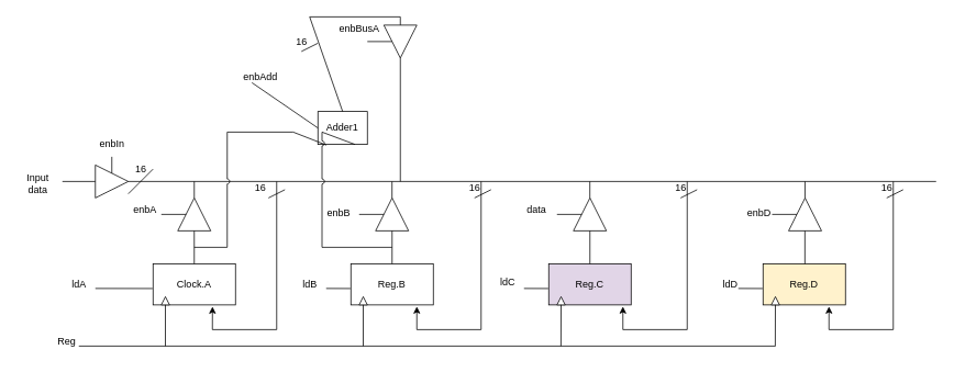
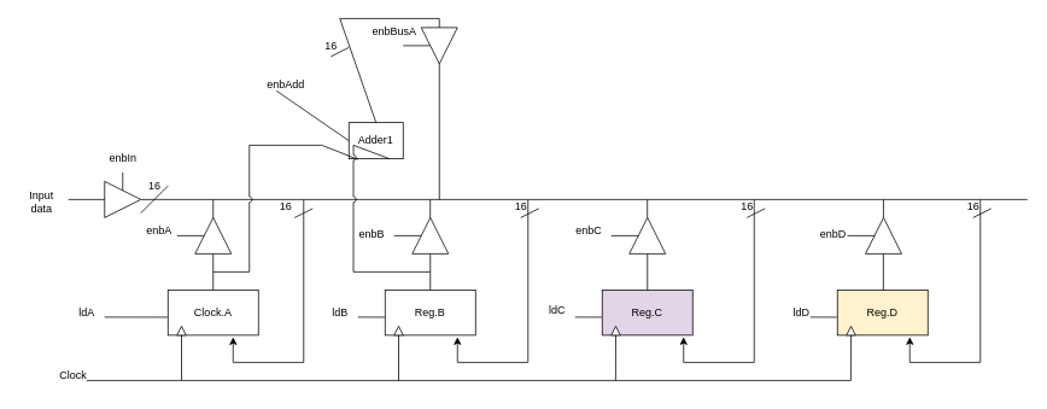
- <mxCell id="65" value="data" style="text;html=1;align=center;verticalAlign=middle;resizable=0;points=[];autosize=1;strokeColor=none;fillColor=none;" parent="1" vertex="1"><mxGeometry x="625" y="240" width="50" height="30" as="geometry" /></mxCell>
+ <mxCell id="65" value="enbC" style="text;html=1;align=center;verticalAlign=middle;resizable=0;points=[];autosize=1;strokeColor=none;fillColor=none;" parent="1" vertex="1"><mxGeometry x="625" y="240" width="50" height="30" as="geometry" /></mxCell>
- <mxCell id="57" value="Reg" style="text;html=1;align=center;verticalAlign=middle;resizable=0;points=[];autosize=1;strokeColor=none;fillColor=none;" parent="1" vertex="1"><mxGeometry x="55" y="400" width="50" height="30" as="geometry" /></mxCell>
+ <mxCell id="57" value="Clock" style="text;html=1;align=center;verticalAlign=middle;resizable=0;points=[];autosize=1;strokeColor=none;fillColor=none;" parent="1" vertex="1"><mxGeometry x="55" y="400" width="50" height="30" as="geometry" /></mxCell>
